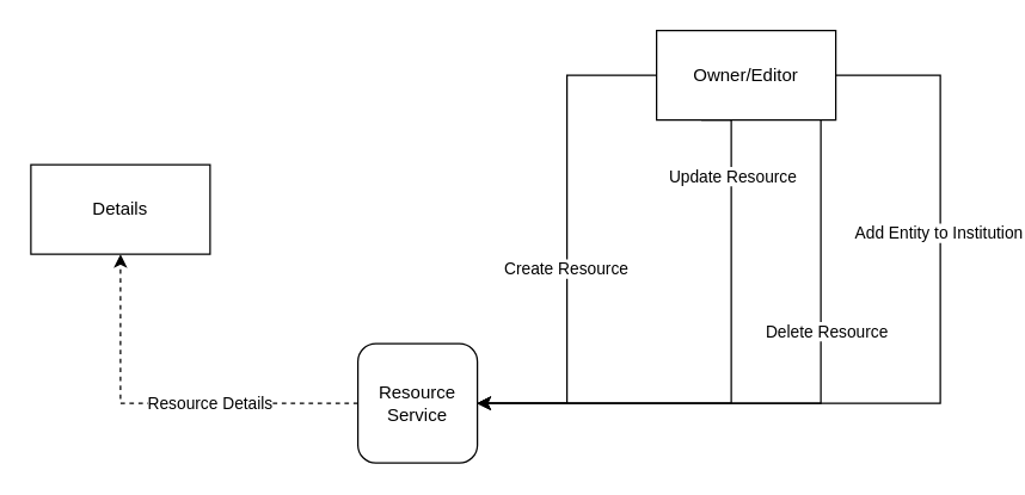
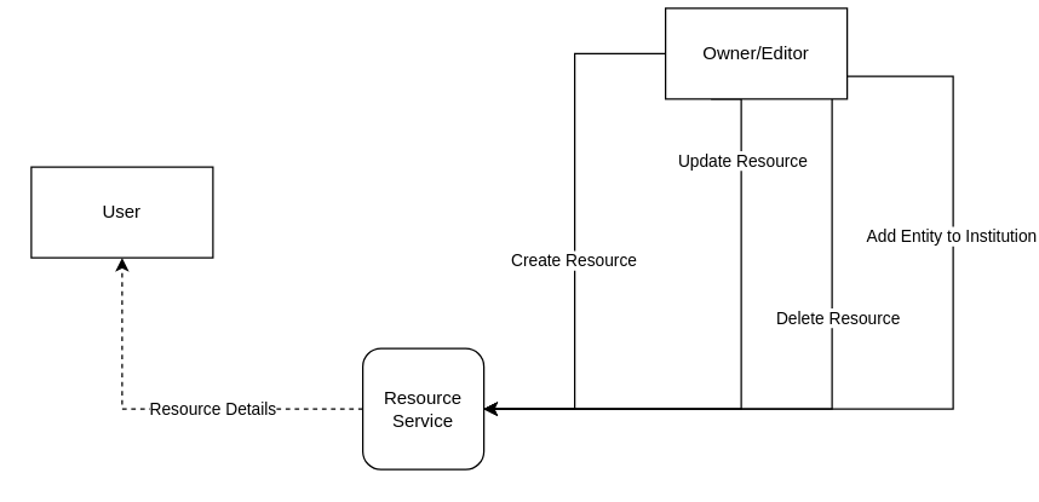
- <mxCell id="13" value="Owner/Editor" style="rounded=0;whiteSpace=wrap;html=1;" parent="1" vertex="1"><mxGeometry x="439" y="20" width="120" height="60" as="geometry" /></mxCell>
+ <mxCell id="13" value="Owner/Editor" style="rounded=0;whiteSpace=wrap;html=1;" parent="1" vertex="1"><mxGeometry x="439" y="5" width="120" height="60" as="geometry" /></mxCell>
- <mxCell id="14" value="Details" style="rounded=0;whiteSpace=wrap;html=1;" parent="1" vertex="1"><mxGeometry x="20" y="110" width="120" height="60" as="geometry" /></mxCell>
+ <mxCell id="14" value="User" style="rounded=0;whiteSpace=wrap;html=1;" parent="1" vertex="1"><mxGeometry x="20" y="110" width="120" height="60" as="geometry" /></mxCell>
